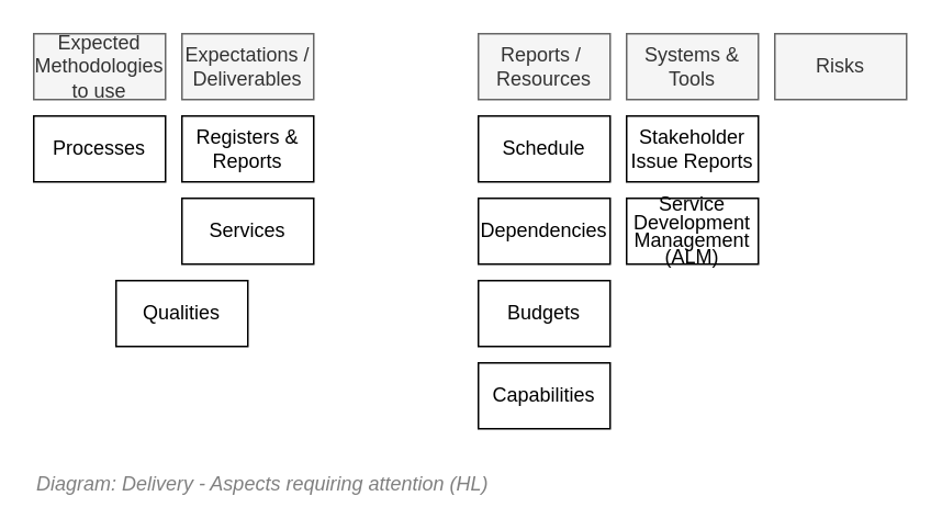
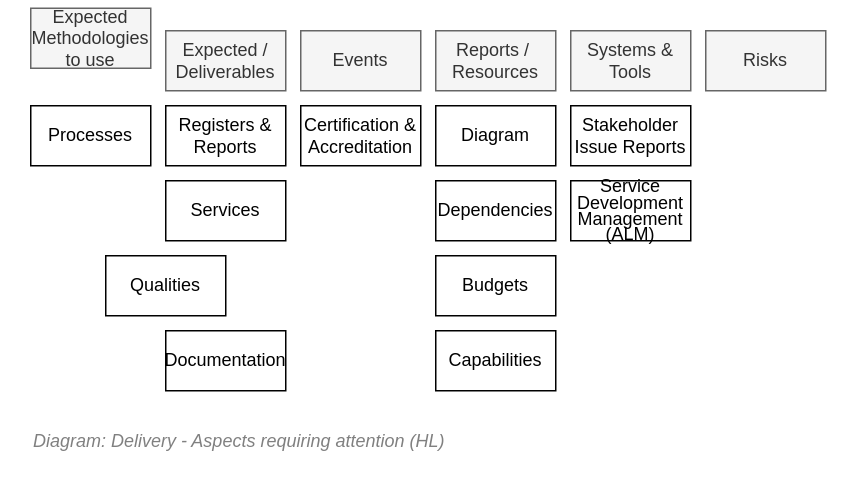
- <mxCell id="2" value="Expected Methodologies to use" style="rounded=0;whiteSpace=wrap;html=1;fillColor=#f5f5f5;strokeColor=#666666;fontColor=#333333;" parent="1" vertex="1"><mxGeometry x="20" y="20" width="80" height="40" as="geometry" /></mxCell>
+ <mxCell id="2" value="Expected Methodologies to use" style="rounded=0;whiteSpace=wrap;html=1;fillColor=#f5f5f5;strokeColor=#666666;fontColor=#333333;" parent="1" vertex="1"><mxGeometry x="20" y="5" width="80" height="40" as="geometry" /></mxCell>
- <mxCell id="3" value="Expectations / Deliverables" style="rounded=0;whiteSpace=wrap;html=1;fillColor=#f5f5f5;strokeColor=#666666;fontColor=#333333;" parent="1" vertex="1"><mxGeometry x="110" y="20" width="80" height="40" as="geometry" /></mxCell>
+ <mxCell id="3" value="Expected / Deliverables" style="rounded=0;whiteSpace=wrap;html=1;fillColor=#f5f5f5;strokeColor=#666666;fontColor=#333333;" parent="1" vertex="1"><mxGeometry x="110" y="20" width="80" height="40" as="geometry" /></mxCell>
+ <mxCell id="9" value="Events" style="rounded=0;whiteSpace=wrap;html=1;fillColor=#f5f5f5;strokeColor=#666666;fontColor=#333333;" parent="1" vertex="1"><mxGeometry x="200" y="20" width="80" height="40" as="geometry" /></mxCell>
+ <mxCell id="18" value="Certification &amp;amp; Accreditation" style="rounded=0;whiteSpace=wrap;html=1;" parent="1" vertex="1"><mxGeometry x="200" y="70" width="80" height="40" as="geometry" /></mxCell>
- <mxCell id="13" value="Schedule" style="rounded=0;whiteSpace=wrap;html=1;" parent="1" vertex="1"><mxGeometry x="290" y="70" width="80" height="40" as="geometry" /></mxCell>
+ <mxCell id="13" value="Diagram" style="rounded=0;whiteSpace=wrap;html=1;" parent="1" vertex="1"><mxGeometry x="290" y="70" width="80" height="40" as="geometry" /></mxCell>
+ <mxCell id="19" value="Documentation" style="rounded=0;whiteSpace=wrap;html=1;" parent="1" vertex="1"><mxGeometry x="110" y="220" width="80" height="40" as="geometry" /></mxCell>
